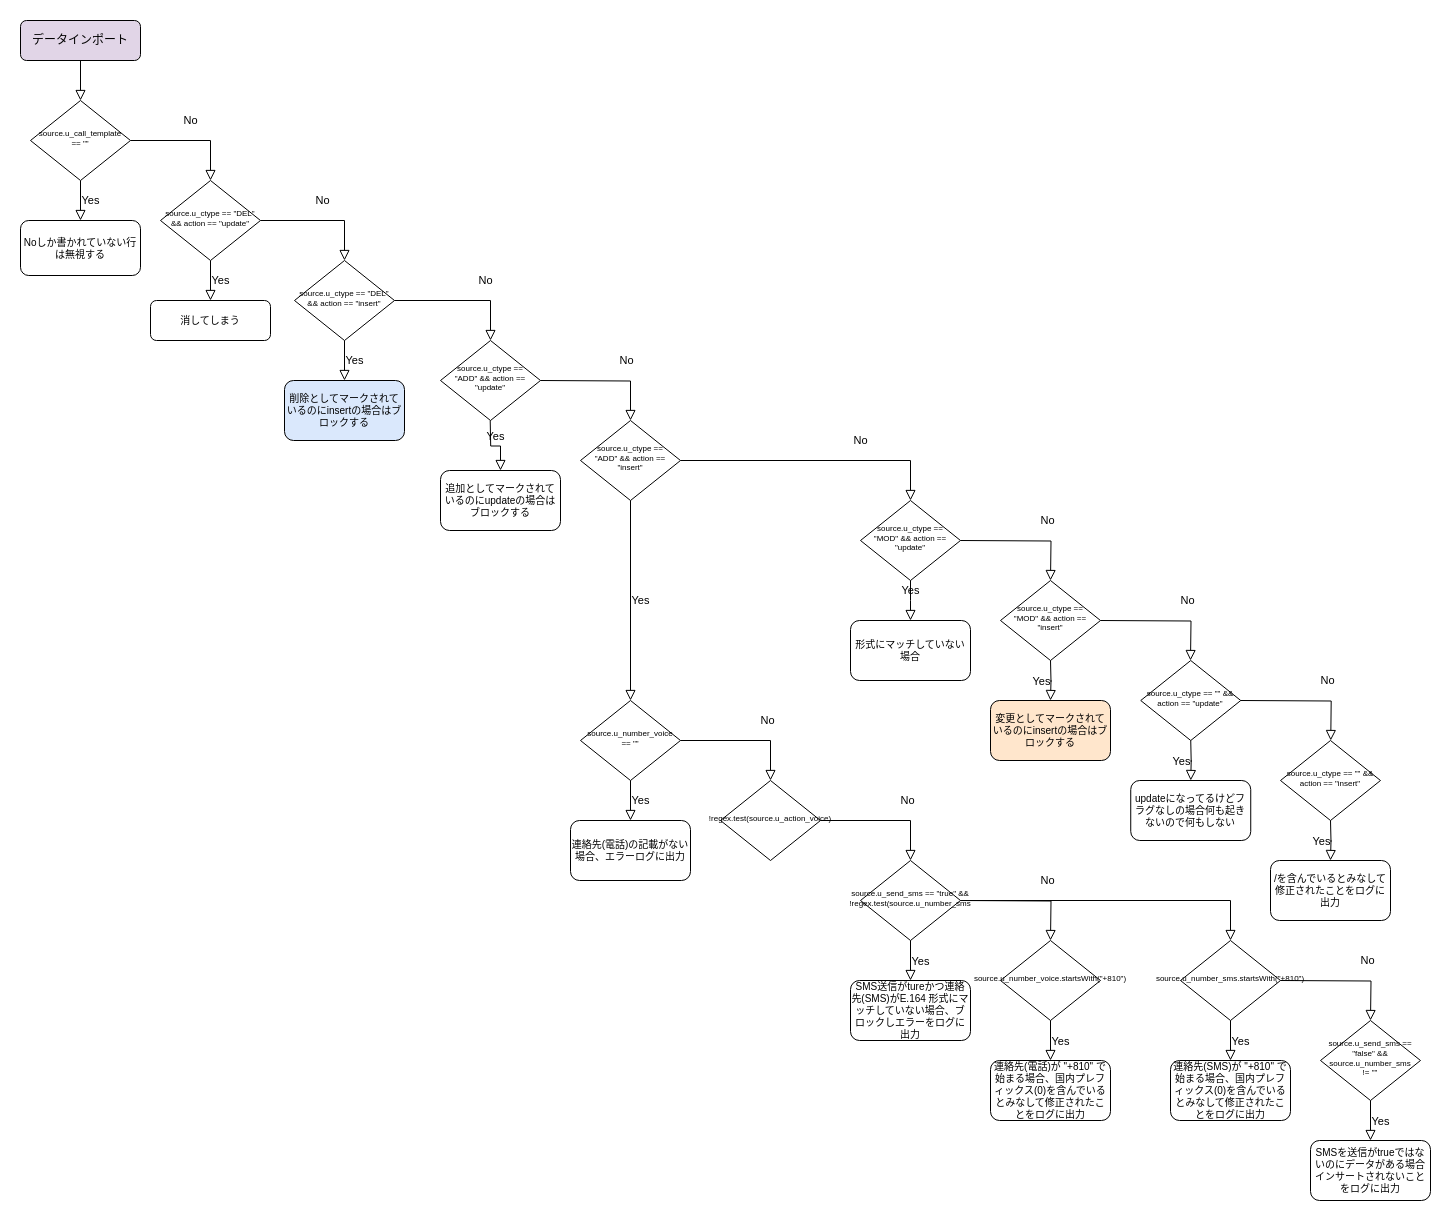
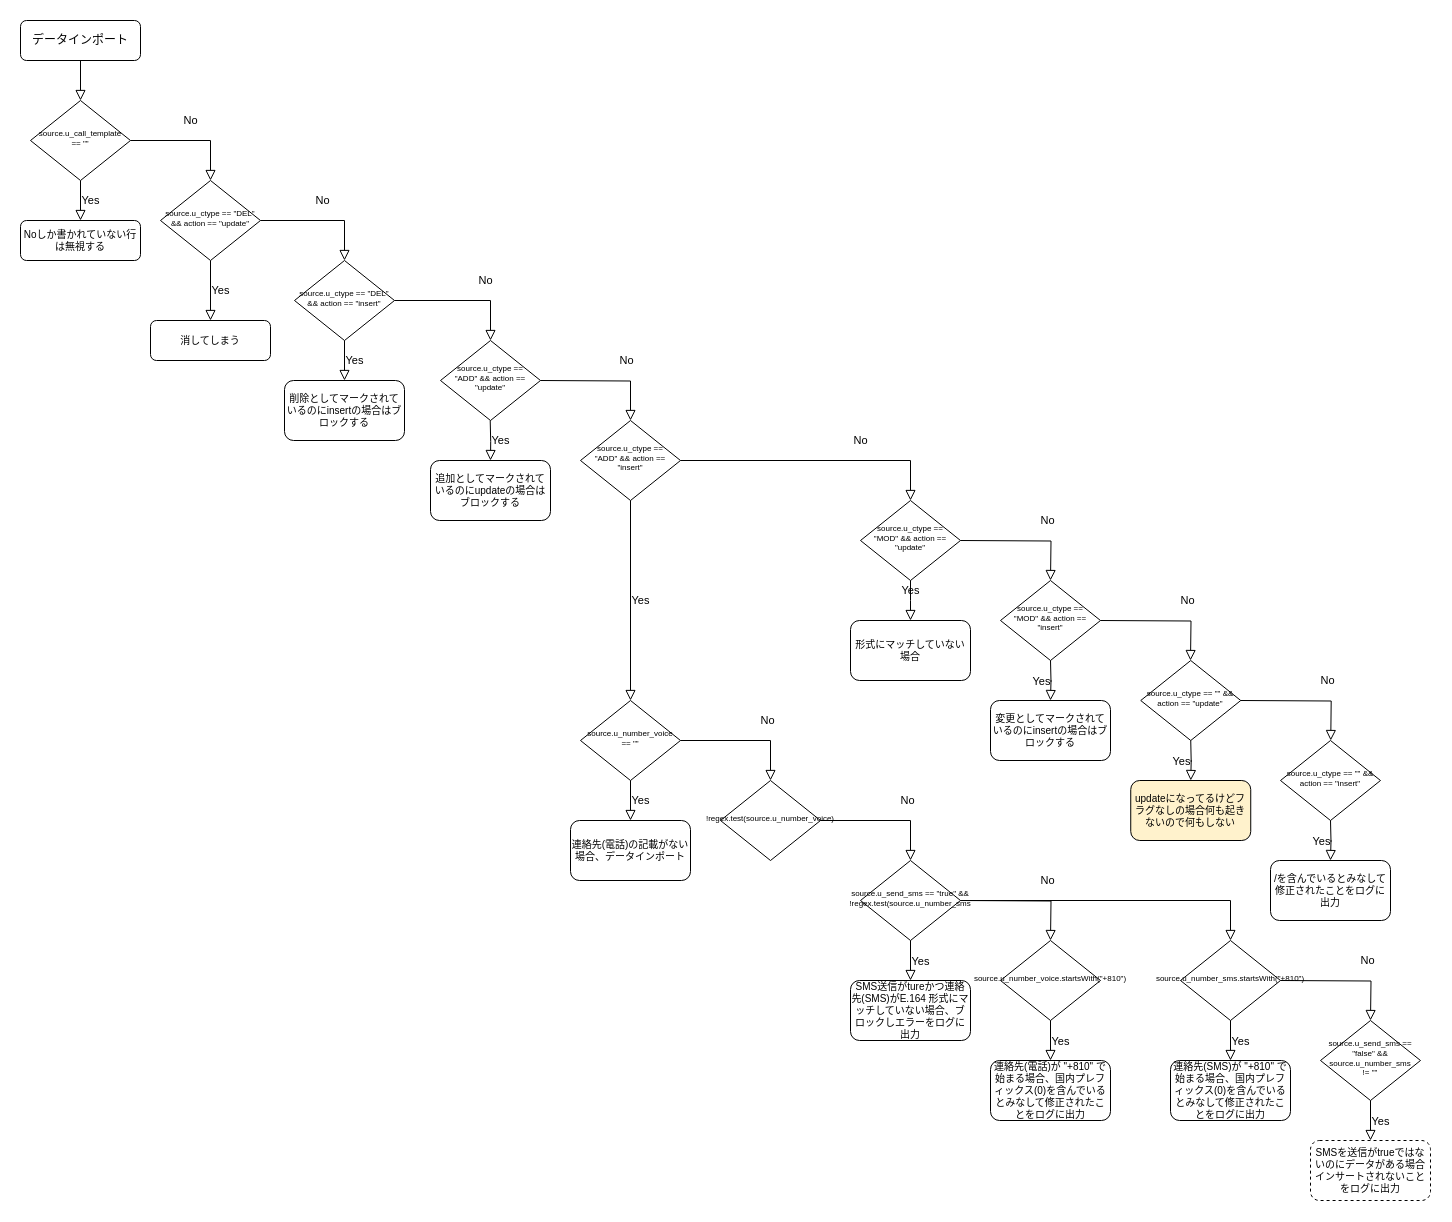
- <mxCell id="42" value="データインポート" style="rounded=1;whiteSpace=wrap;html=1;fontSize=12;glass=0;strokeWidth=1;shadow=0;fillColor=#e1d5e7;" parent="1" vertex="1"><mxGeometry x="20" width="120" height="40" as="geometry" y="20" /></mxCell>
+ <mxCell id="42" value="データインポート" style="rounded=1;whiteSpace=wrap;html=1;fontSize=12;glass=0;strokeWidth=1;shadow=0;" parent="1" vertex="1"><mxGeometry x="20" width="120" height="40" as="geometry" y="20" /></mxCell>
- <mxCell id="41" value="Noしか書かれていない行は無視する" style="rounded=1;whiteSpace=wrap;html=1;fontSize=10;glass=0;strokeWidth=1;shadow=0;" parent="1" vertex="1"><mxGeometry x="20" y="220" width="120" height="55" as="geometry" /></mxCell>
+ <mxCell id="41" value="Noしか書かれていない行は無視する" style="rounded=1;whiteSpace=wrap;html=1;fontSize=10;glass=0;strokeWidth=1;shadow=0;" parent="1" vertex="1"><mxGeometry x="20" y="220" width="120" height="40" as="geometry" /></mxCell>
- <mxCell id="5" value="消してしまう" style="rounded=1;whiteSpace=wrap;html=1;fontSize=10;glass=0;strokeWidth=1;shadow=0;" parent="1" vertex="1"><mxGeometry x="150" y="300" width="120" height="40" as="geometry" /></mxCell>
+ <mxCell id="5" value="消してしまう" style="rounded=1;whiteSpace=wrap;html=1;fontSize=10;glass=0;strokeWidth=1;shadow=0;" parent="1" vertex="1"><mxGeometry x="150" y="320" width="120" height="40" as="geometry" /></mxCell>
- <mxCell id="9" value="削除としてマークされているのにinsertの場合はブロックする" style="rounded=1;whiteSpace=wrap;html=1;fontSize=10;glass=0;strokeWidth=1;shadow=0;fillColor=#dae8fc;" parent="1" vertex="1"><mxGeometry x="284" y="380" width="120" height="60" as="geometry" /></mxCell>
+ <mxCell id="9" value="削除としてマークされているのにinsertの場合はブロックする" style="rounded=1;whiteSpace=wrap;html=1;fontSize=10;glass=0;strokeWidth=1;shadow=0;" parent="1" vertex="1"><mxGeometry x="284" y="380" width="120" height="60" as="geometry" /></mxCell>
- <mxCell id="8" value="追加としてマークされているのにupdateの場合はブロックする" style="rounded=1;whiteSpace=wrap;html=1;fontSize=10;glass=0;strokeWidth=1;shadow=0;" parent="1" vertex="1"><mxGeometry x="440" y="470" width="120" height="60" as="geometry" /></mxCell>
+ <mxCell id="8" value="追加としてマークされているのにupdateの場合はブロックする" style="rounded=1;whiteSpace=wrap;html=1;fontSize=10;glass=0;strokeWidth=1;shadow=0;" parent="1" vertex="1"><mxGeometry x="430" y="460" width="120" height="60" as="geometry" /></mxCell>
- <mxCell id="27" value="変更としてマークされているのにinsertの場合はブロックする" style="rounded=1;whiteSpace=wrap;html=1;fontSize=10;glass=0;strokeWidth=1;shadow=0;fillColor=#ffe6cc;" parent="1" vertex="1"><mxGeometry x="990" y="700" width="120" height="60" as="geometry" /></mxCell>
+ <mxCell id="27" value="変更としてマークされているのにinsertの場合はブロックする" style="rounded=1;whiteSpace=wrap;html=1;fontSize=10;glass=0;strokeWidth=1;shadow=0;" parent="1" vertex="1"><mxGeometry x="990" y="700" width="120" height="60" as="geometry" /></mxCell>
- <mxCell id="31" value="updateになってるけどフラグなしの場合何も起きないので何もしない" style="rounded=1;whiteSpace=wrap;html=1;fontSize=10;glass=0;strokeWidth=1;shadow=0;" parent="1" vertex="1"><mxGeometry x="1130.24" y="780" width="120" height="60" as="geometry" /></mxCell>
+ <mxCell id="31" value="updateになってるけどフラグなしの場合何も起きないので何もしない" style="rounded=1;whiteSpace=wrap;html=1;fontSize=10;glass=0;strokeWidth=1;shadow=0;fillColor=#fff2cc;" parent="1" vertex="1"><mxGeometry x="1130.24" y="780" width="120" height="60" as="geometry" /></mxCell>
- <mxCell id="37" value="!regex.test(source.u_action_voice)" style="rhombus;whiteSpace=wrap;html=1;shadow=0;fontFamily=Helvetica;fontSize=8;align=center;strokeWidth=1;spacing=6;spacingTop=-4;" parent="1" vertex="1"><mxGeometry x="720" y="780" width="100" height="80" as="geometry" /></mxCell>
+ <mxCell id="37" value="!regex.test(source.u_number_voice)" style="rhombus;whiteSpace=wrap;html=1;shadow=0;fontFamily=Helvetica;fontSize=8;align=center;strokeWidth=1;spacing=6;spacingTop=-4;" parent="1" vertex="1"><mxGeometry x="720" y="780" width="100" height="80" as="geometry" /></mxCell>
- <mxCell id="36" value="連絡先(電話)の記載がない場合、エラーログに出力" style="rounded=1;whiteSpace=wrap;html=1;fontSize=10;glass=0;strokeWidth=1;shadow=0;" parent="1" vertex="1"><mxGeometry x="570" y="820" width="120" height="60" as="geometry" /></mxCell>
+ <mxCell id="36" value="連絡先(電話)の記載がない場合、データインポート" style="rounded=1;whiteSpace=wrap;html=1;fontSize=10;glass=0;strokeWidth=1;shadow=0;" parent="1" vertex="1"><mxGeometry x="570" y="820" width="120" height="60" as="geometry" /></mxCell>
- <mxCell id="58" value="SMSを送信がtrueではないのにデータがある場合インサートされないことをログに出力" style="rounded=1;whiteSpace=wrap;html=1;fontSize=10;glass=0;strokeWidth=1;shadow=0;" vertex="1" parent="1"><mxGeometry x="1310" y="1140" width="120" height="60" as="geometry" /></mxCell>
+ <mxCell id="58" value="SMSを送信がtrueではないのにデータがある場合インサートされないことをログに出力" style="rounded=1;whiteSpace=wrap;html=1;fontSize=10;glass=0;strokeWidth=1;shadow=0;dashed=1;" vertex="1" parent="1"><mxGeometry x="1310" y="1140" width="120" height="60" as="geometry" /></mxCell>
